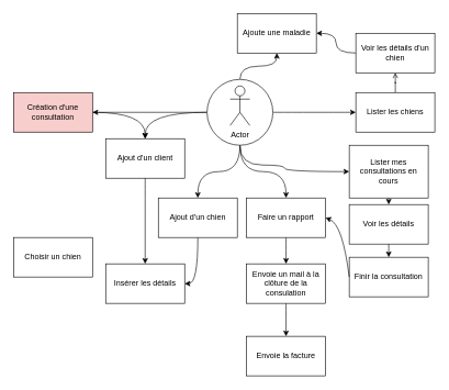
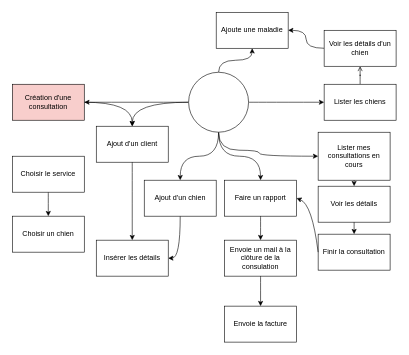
- <mxCell id="37" value="Actor" style="shape=umlActor;verticalLabelPosition=bottom;verticalAlign=top;html=1;outlineConnect=0;" vertex="1" parent="1"><mxGeometry x="349" y="130" width="30" height="60" as="geometry" /></mxCell>
+ <mxCell id="8" value="Choisir le service" style="rounded=0;whiteSpace=wrap;html=1;fontSize=12;" vertex="1" parent="1"><mxGeometry x="20" y="260" width="120" height="60" as="geometry" /></mxCell>
+ <mxCell id="7" style="edgeStyle=orthogonalEdgeStyle;curved=1;orthogonalLoop=1;jettySize=auto;html=1;entryX=0.5;entryY=0;entryDx=0;entryDy=0;" edge="1" parent="1" source="8" target="12"><mxGeometry relative="1" as="geometry" /></mxCell>
